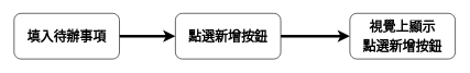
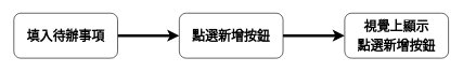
- <mxCell id="3" value="&lt;span style=&quot;font-size: 20px&quot;&gt;點選新增按鈕&lt;br&gt;&lt;/span&gt;" style="rounded=1;whiteSpace=wrap;html=1;fontFamily=微軟正黑體;fontSize=24;fontStyle=1" parent="1" vertex="1"><mxGeometry x="265" y="20" width="160" height="70" as="geometry" /></mxCell>
+ <mxCell id="3" value="&lt;span style=&quot;font-size: 20px&quot;&gt;點選新增按鈕&lt;br&gt;&lt;/span&gt;" style="rounded=1;whiteSpace=wrap;html=1;fontFamily=微軟正黑體;fontSize=24;fontStyle=1" parent="1" vertex="1"><mxGeometry x="275" y="20" width="160" height="70" as="geometry" /></mxCell>
